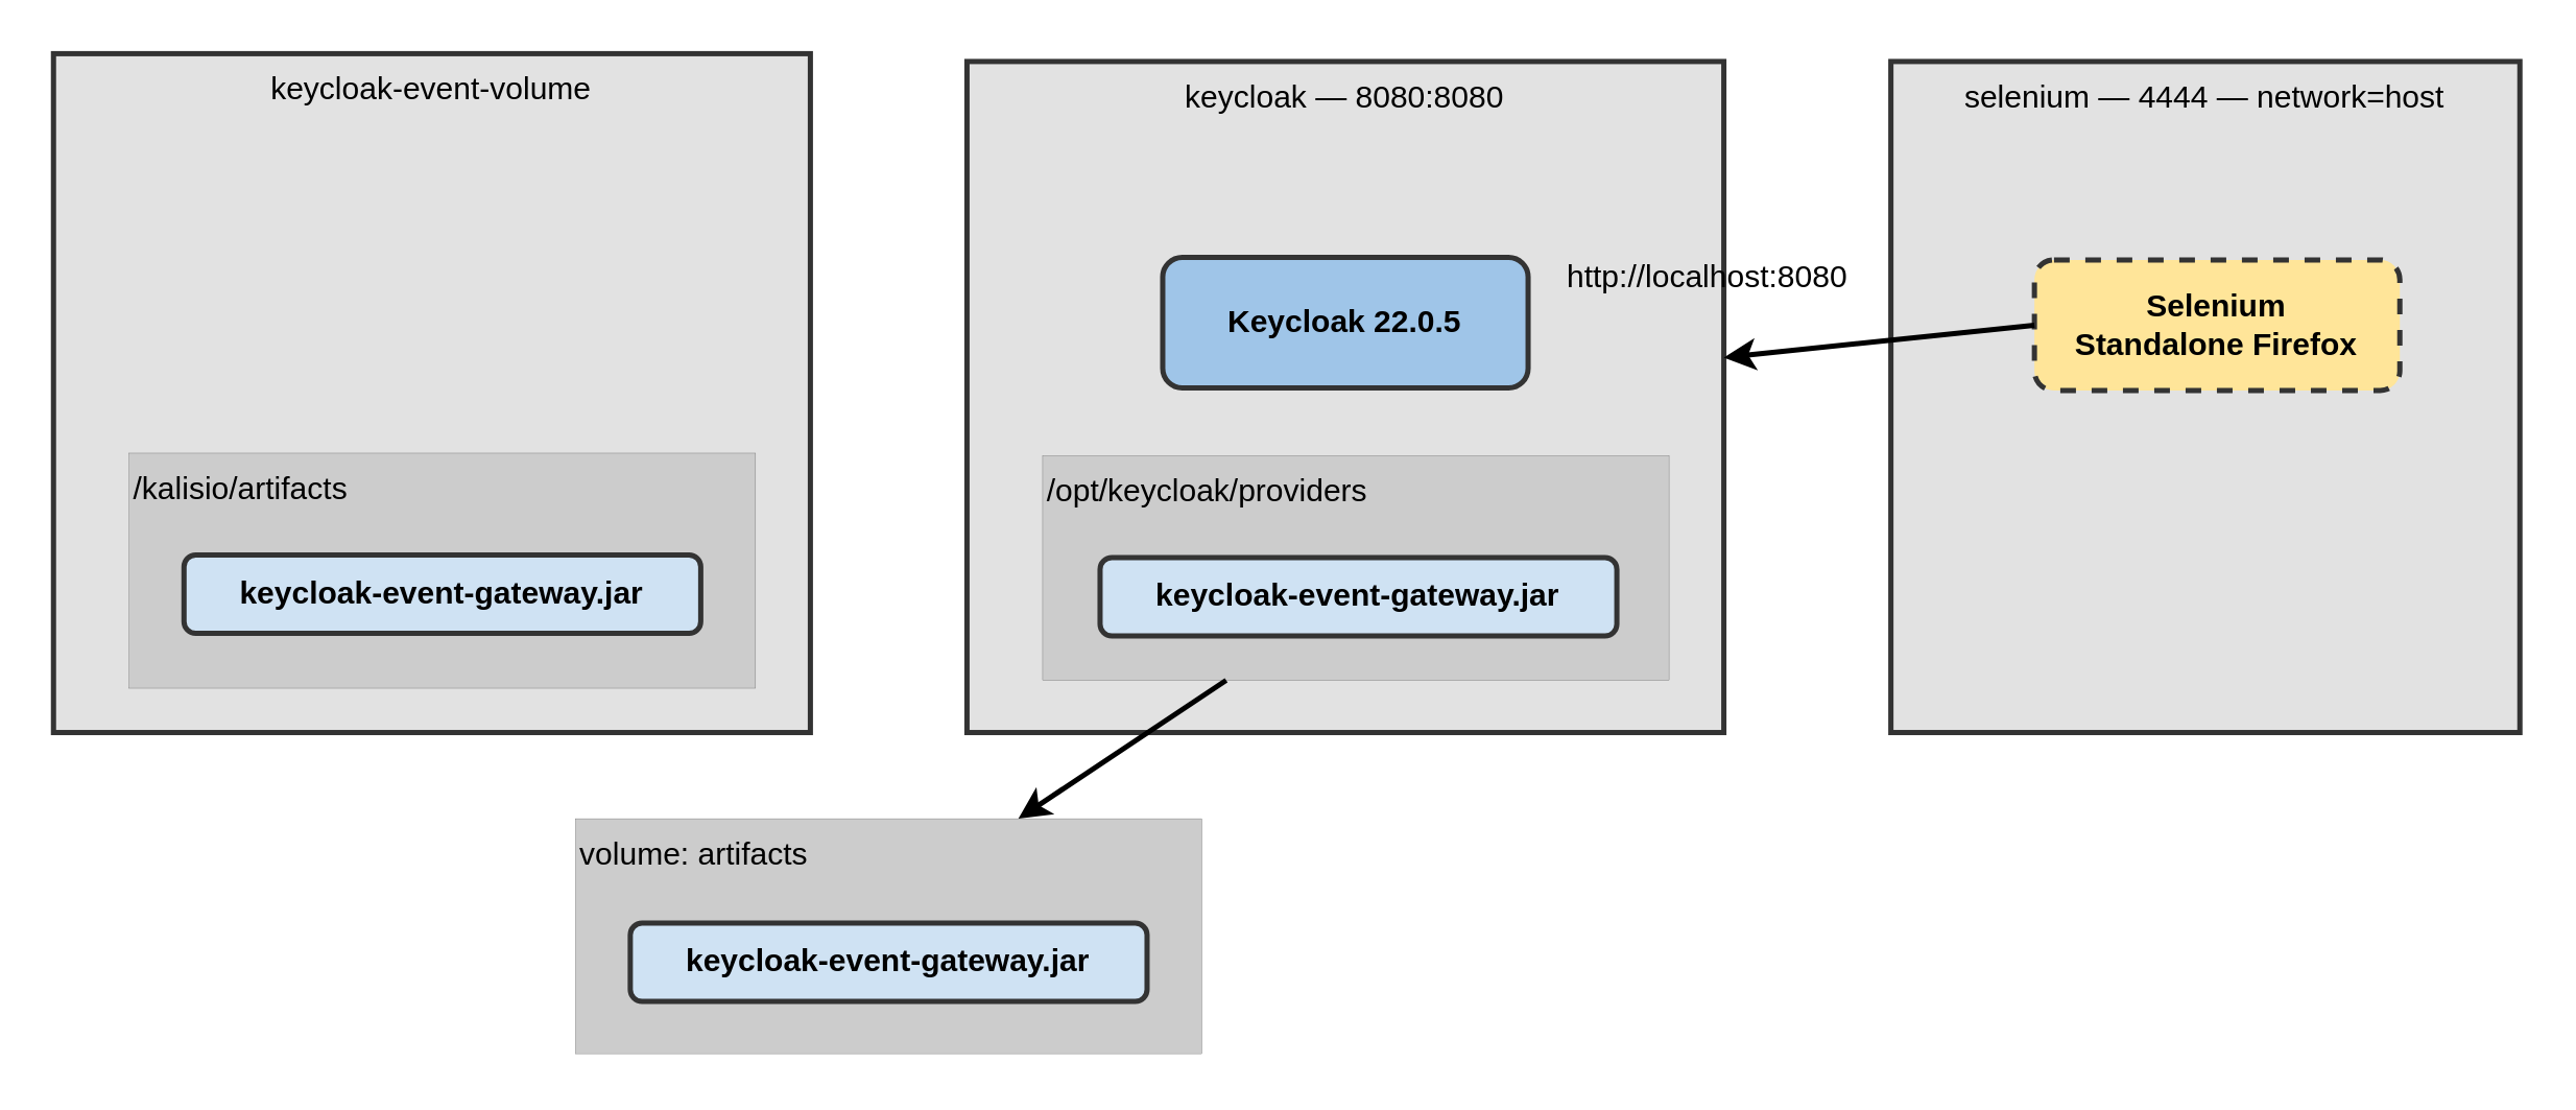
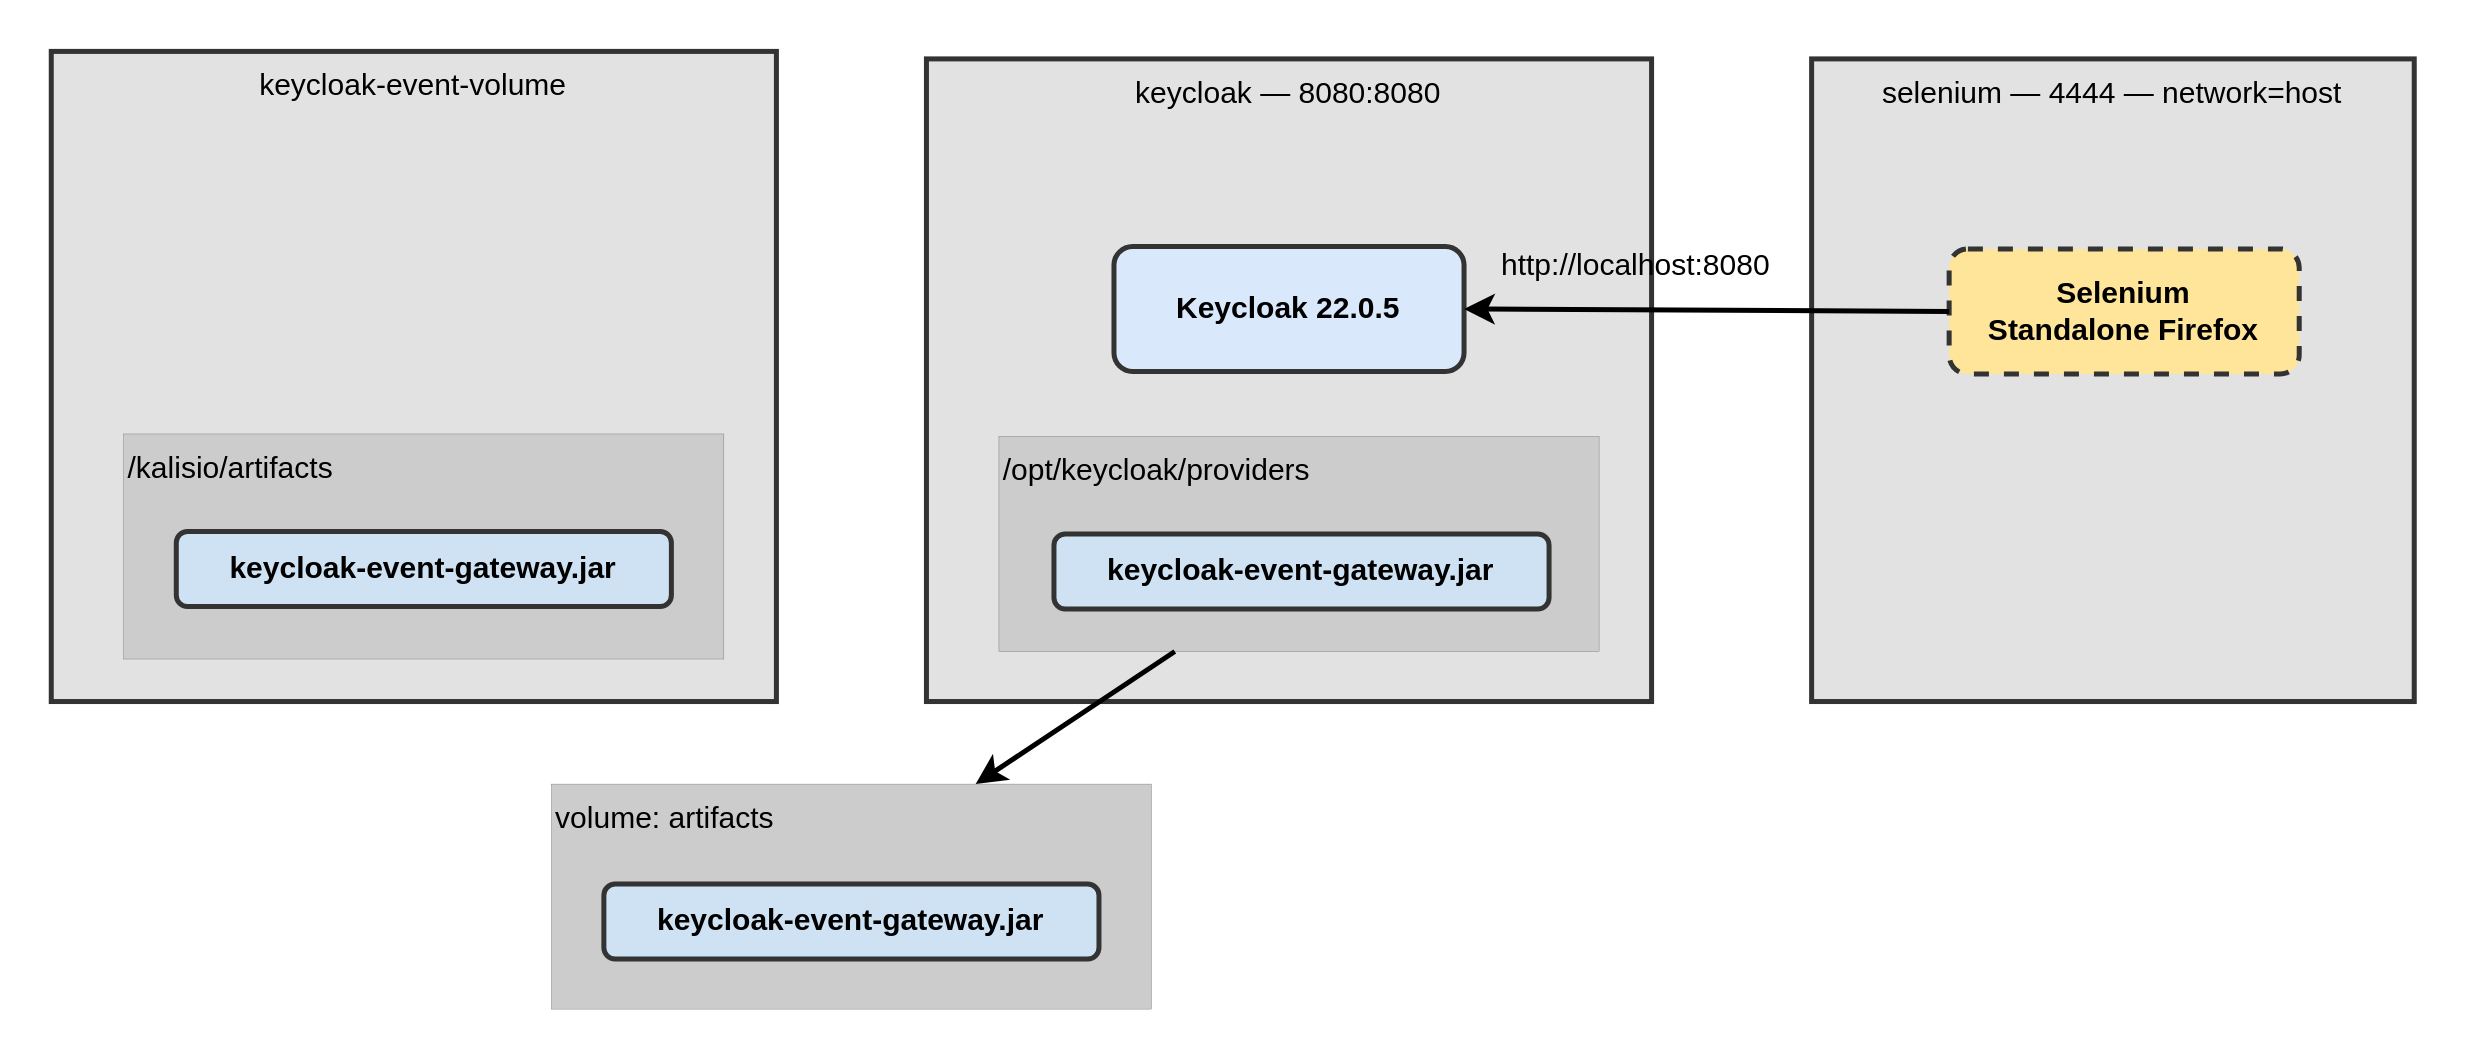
- <mxCell id="8" style="rounded=1;whiteSpace=wrap;html=1;strokeWidth=2;strokeColor=#333333;fillColor=#9fc5e8;" vertex="1" parent="1" value="&lt;b&gt;Keycloak 22.0.5&lt;/b&gt;"><mxGeometry x="445" y="98" width="140" height="50" as="geometry" /></mxCell>
+ <mxCell id="8" style="rounded=1;whiteSpace=wrap;html=1;strokeWidth=2;strokeColor=#333333;fillColor=#dae8fc;" vertex="1" parent="1" value="&lt;b&gt;Keycloak 22.0.5&lt;/b&gt;"><mxGeometry x="445" y="98" width="140" height="50" as="geometry" /></mxCell>
- <mxCell id="13" parent="1" value="" style="startArrow=none;html=1;rounded=1;curved=0;exitDx=0;exitDy=0;startFill=0;strokeWidth=2;strokeColor=#000000;endArrow=classic;exitX=0.0;exitY=0.5;" edge="1" source="12" target="3"><mxGeometry width="50" height="50" relative="1" as="geometry"><mxPoint x="779" y="124" as="sourcePoint" /><mxPoint x="585" y="123" as="targetPoint" /></mxGeometry></mxCell>
+ <mxCell id="13" parent="1" value="" style="startArrow=none;html=1;rounded=1;curved=0;exitDx=0;exitDy=0;entryDx=0;entryDy=0;startFill=0;strokeWidth=2;strokeColor=#000000;endArrow=classic;exitX=0.0;exitY=0.5;entryX=1.0;entryY=0.5;" edge="1" source="12" target="8"><mxGeometry width="50" height="50" relative="1" as="geometry"><mxPoint x="779" y="124" as="sourcePoint" /><mxPoint x="585" y="123" as="targetPoint" /></mxGeometry></mxCell>
